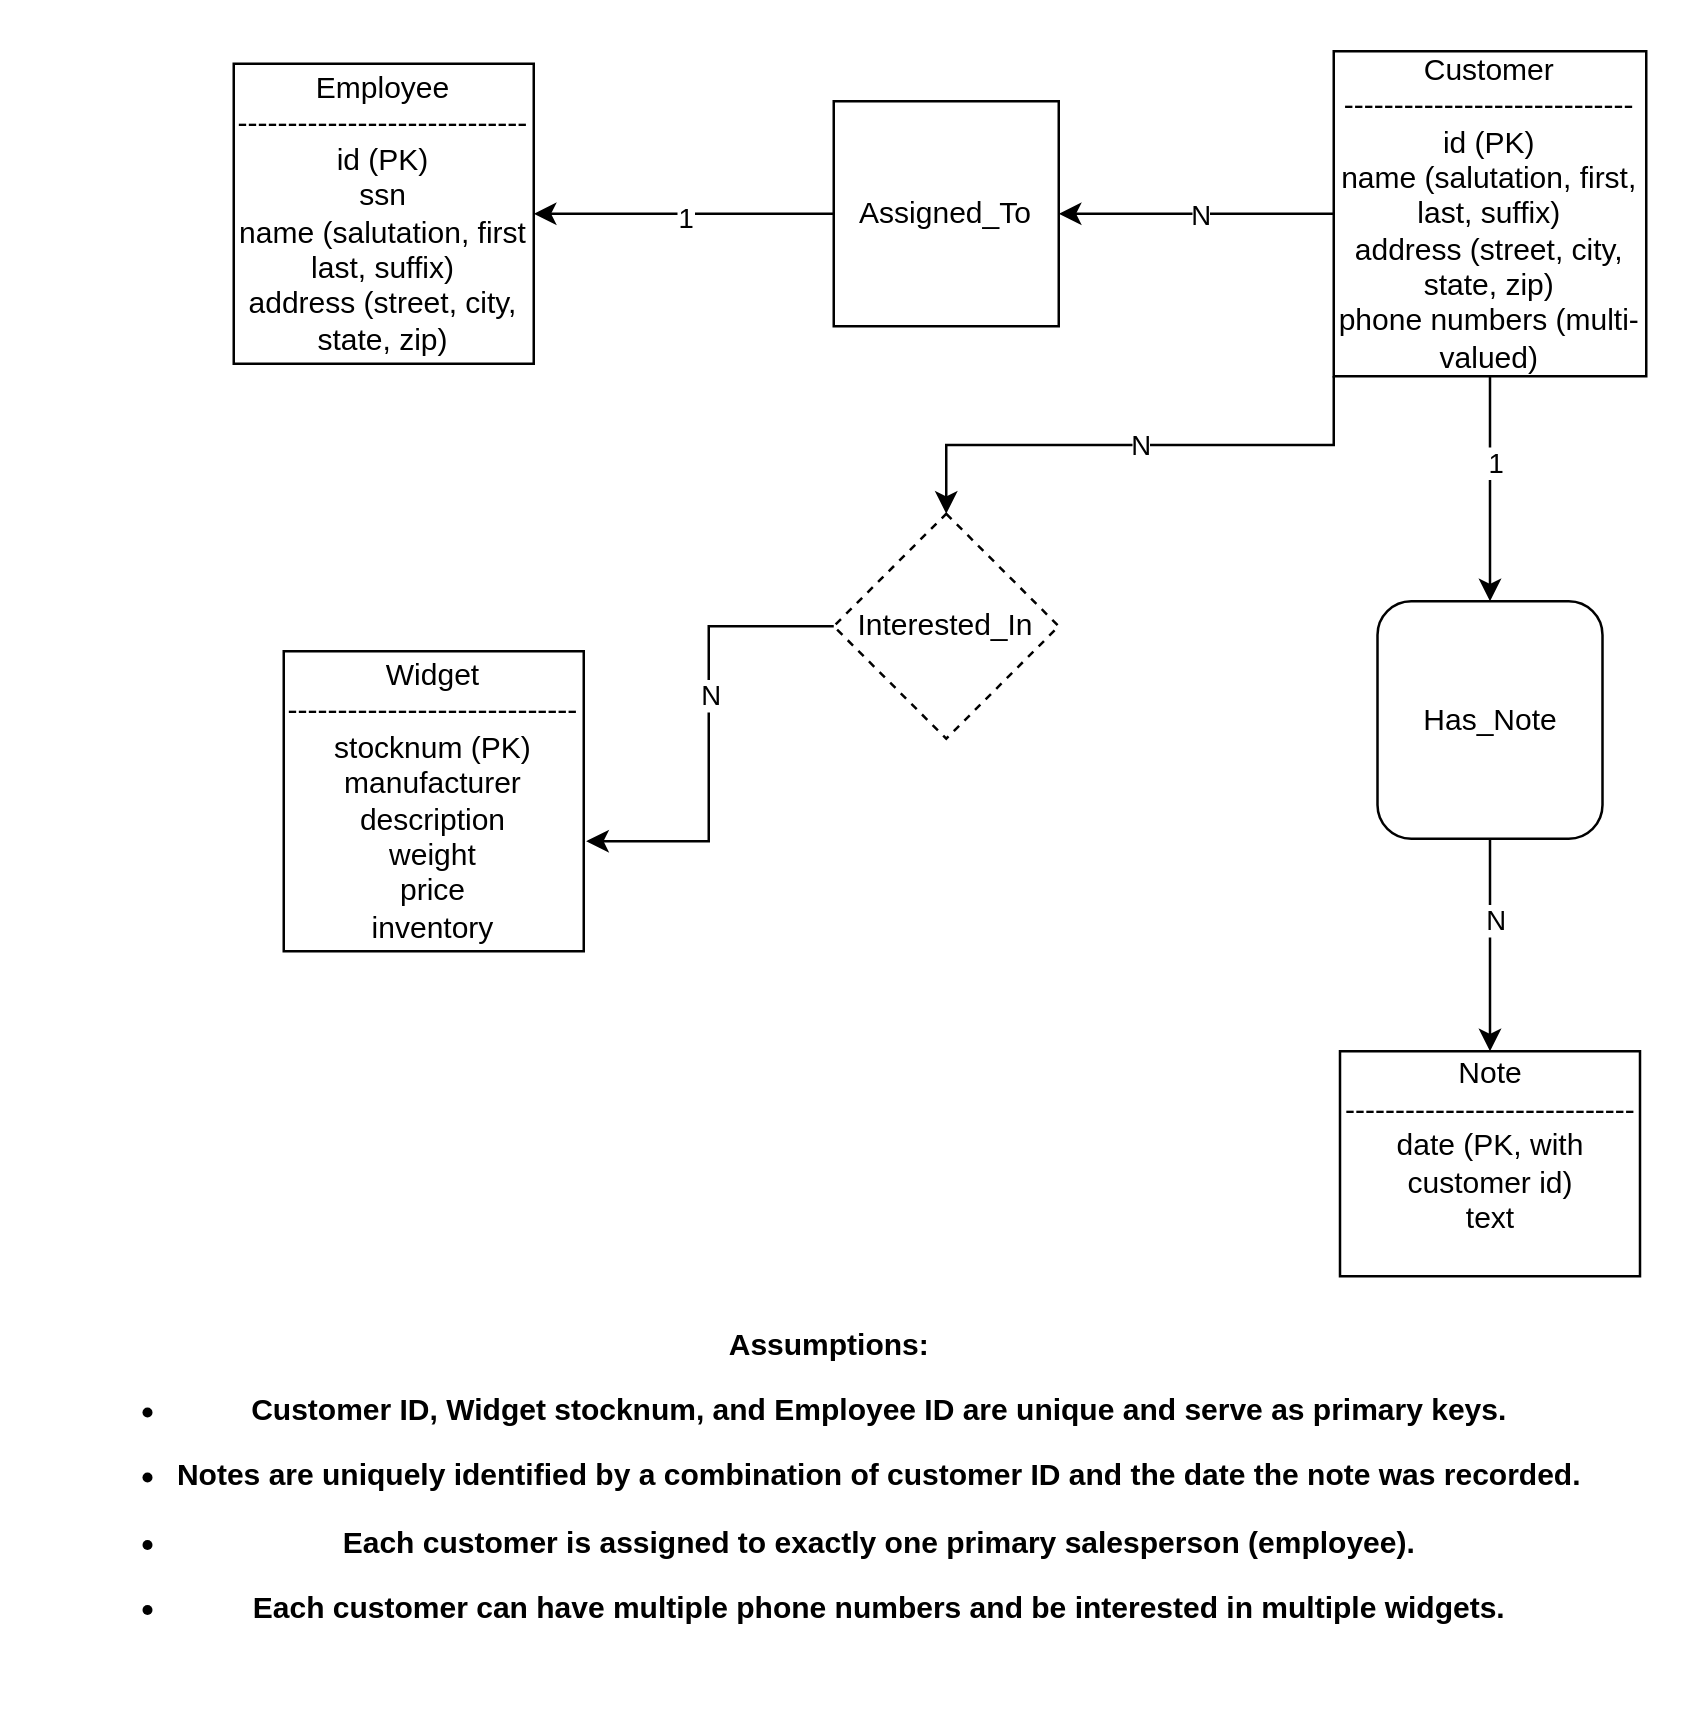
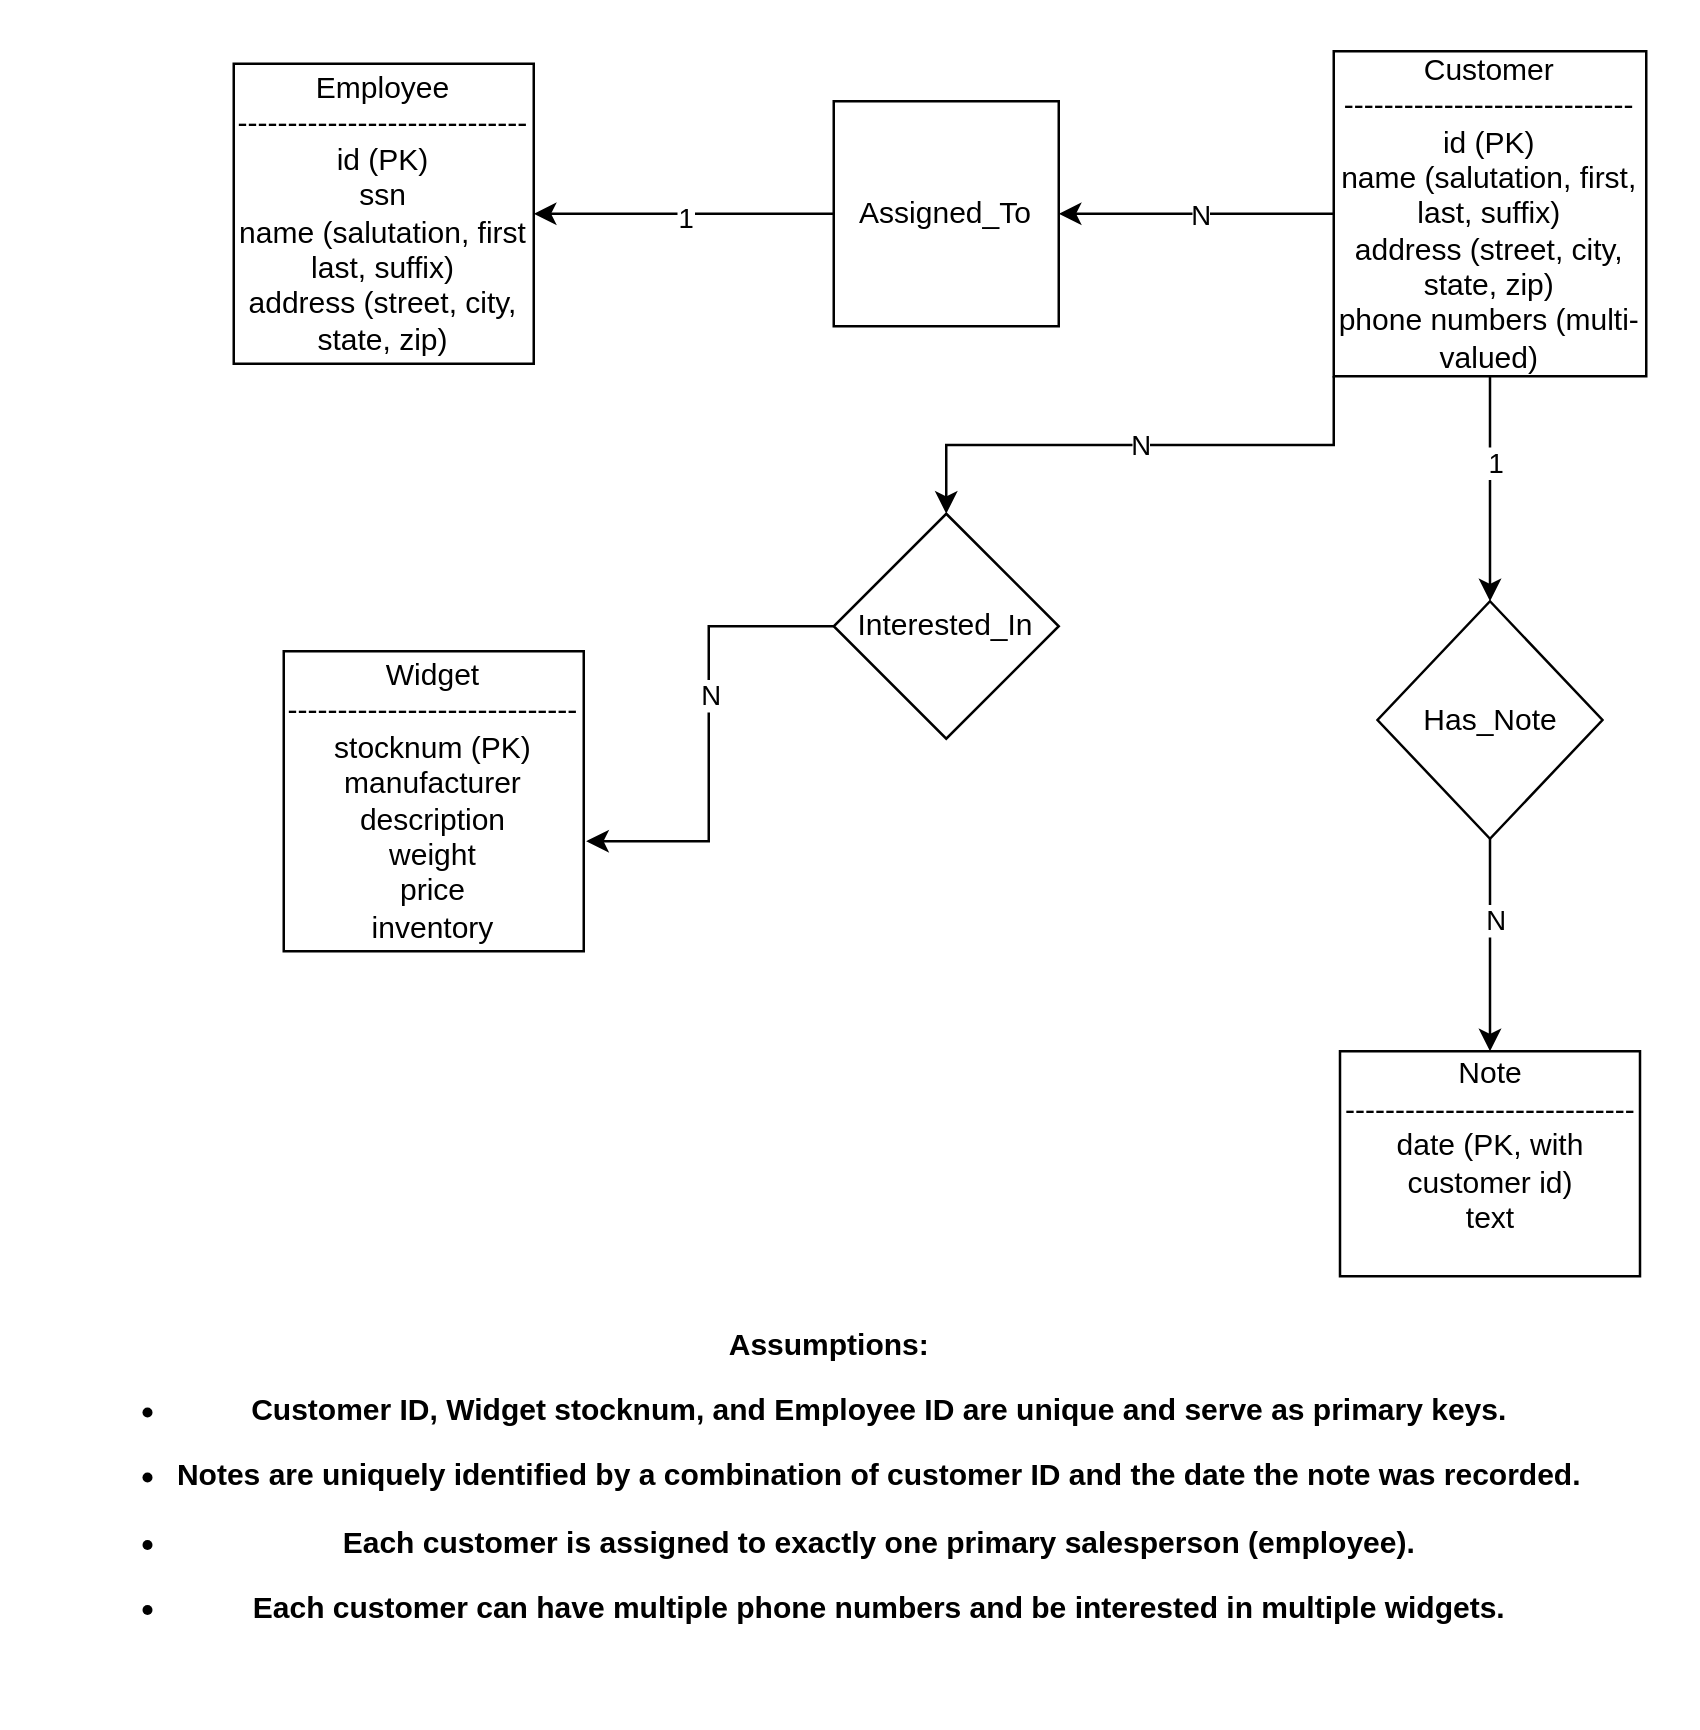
- <mxCell id="12" value="Interested_In" style="rhombus;whiteSpace=wrap;html=1;dashed=1;" parent="1" vertex="1"><mxGeometry x="333" y="205" width="90" height="90" as="geometry" /></mxCell>
+ <mxCell id="12" value="Interested_In" style="rhombus;whiteSpace=wrap;html=1;" parent="1" vertex="1"><mxGeometry x="333" y="205" width="90" height="90" as="geometry" /></mxCell>
- <mxCell id="18" value="Has_Note" style="whiteSpace=wrap;html=1;rounded=1;" parent="1" vertex="1"><mxGeometry x="550.5" y="240" width="90" height="95" as="geometry" /></mxCell>
+ <mxCell id="18" value="Has_Note" style="rhombus;whiteSpace=wrap;html=1;" parent="1" vertex="1"><mxGeometry x="550.5" y="240" width="90" height="95" as="geometry" /></mxCell>
